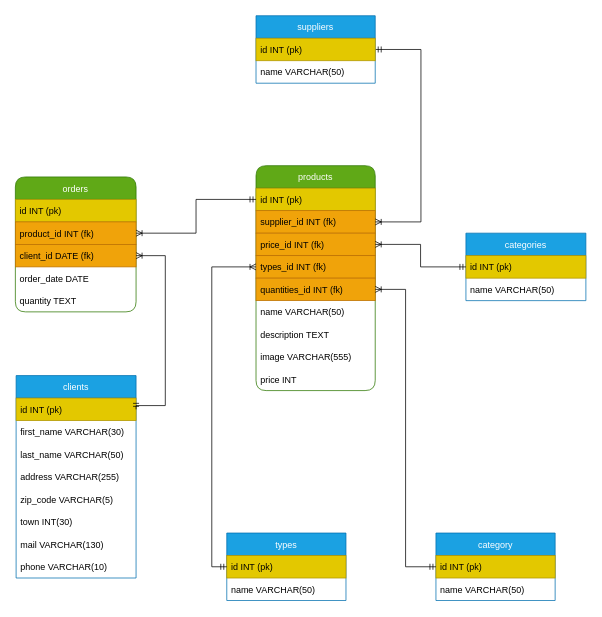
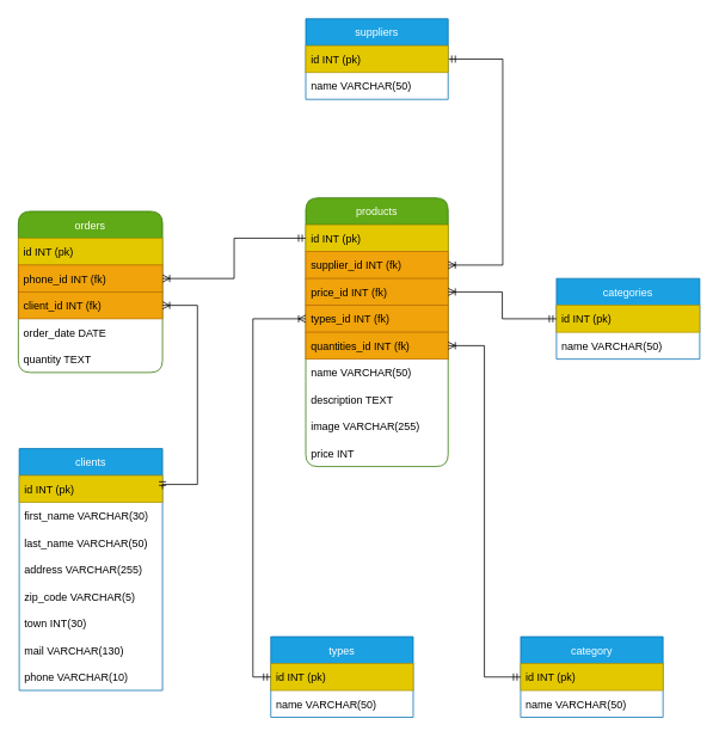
- <mxCell id="30" value="product_id INT (fk)" style="text;strokeColor=#BD7000;fillColor=#f0a30a;align=left;verticalAlign=middle;spacingLeft=4;spacingRight=4;overflow=hidden;points=[[0,0.5],[1,0.5]];portConstraint=eastwest;rotatable=0;rounded=0;fontColor=#000000;" parent="28" vertex="1"><mxGeometry y="60" width="161" height="30" as="geometry" /></mxCell>
+ <mxCell id="30" value="phone_id INT (fk)" style="text;strokeColor=#BD7000;fillColor=#f0a30a;align=left;verticalAlign=middle;spacingLeft=4;spacingRight=4;overflow=hidden;points=[[0,0.5],[1,0.5]];portConstraint=eastwest;rotatable=0;rounded=0;fontColor=#000000;" parent="28" vertex="1"><mxGeometry y="60" width="161" height="30" as="geometry" /></mxCell>
- <mxCell id="31" value="client_id DATE (fk)" style="text;strokeColor=#BD7000;fillColor=#f0a30a;align=left;verticalAlign=middle;spacingLeft=4;spacingRight=4;overflow=hidden;points=[[0,0.5],[1,0.5]];portConstraint=eastwest;rotatable=0;rounded=0;fontColor=#000000;" parent="28" vertex="1"><mxGeometry y="90" width="161" height="30" as="geometry" /></mxCell>
+ <mxCell id="31" value="client_id INT (fk)" style="text;strokeColor=#BD7000;fillColor=#f0a30a;align=left;verticalAlign=middle;spacingLeft=4;spacingRight=4;overflow=hidden;points=[[0,0.5],[1,0.5]];portConstraint=eastwest;rotatable=0;rounded=0;fontColor=#000000;" parent="28" vertex="1"><mxGeometry y="90" width="161" height="30" as="geometry" /></mxCell>
- <mxCell id="10" value="image VARCHAR(555)" style="text;strokeColor=none;fillColor=none;align=left;verticalAlign=middle;spacingLeft=4;spacingRight=4;overflow=hidden;points=[[0,0.5],[1,0.5]];portConstraint=eastwest;rotatable=0;" parent="2" vertex="1"><mxGeometry y="240" width="159" height="30" as="geometry" /></mxCell>
+ <mxCell id="10" value="image VARCHAR(255)" style="text;strokeColor=none;fillColor=none;align=left;verticalAlign=middle;spacingLeft=4;spacingRight=4;overflow=hidden;points=[[0,0.5],[1,0.5]];portConstraint=eastwest;rotatable=0;" parent="2" vertex="1"><mxGeometry y="240" width="159" height="30" as="geometry" /></mxCell>
